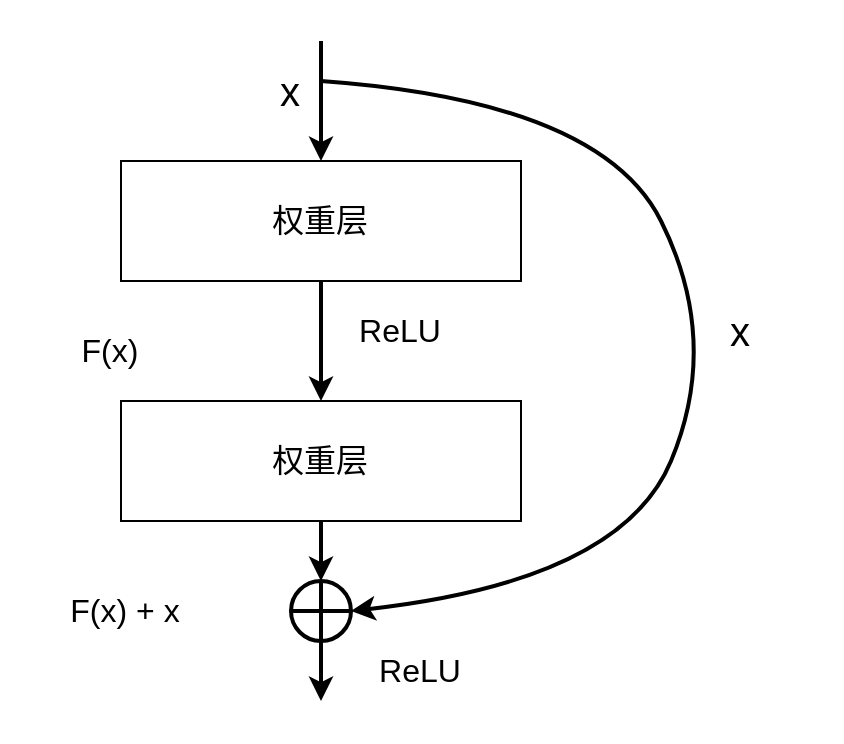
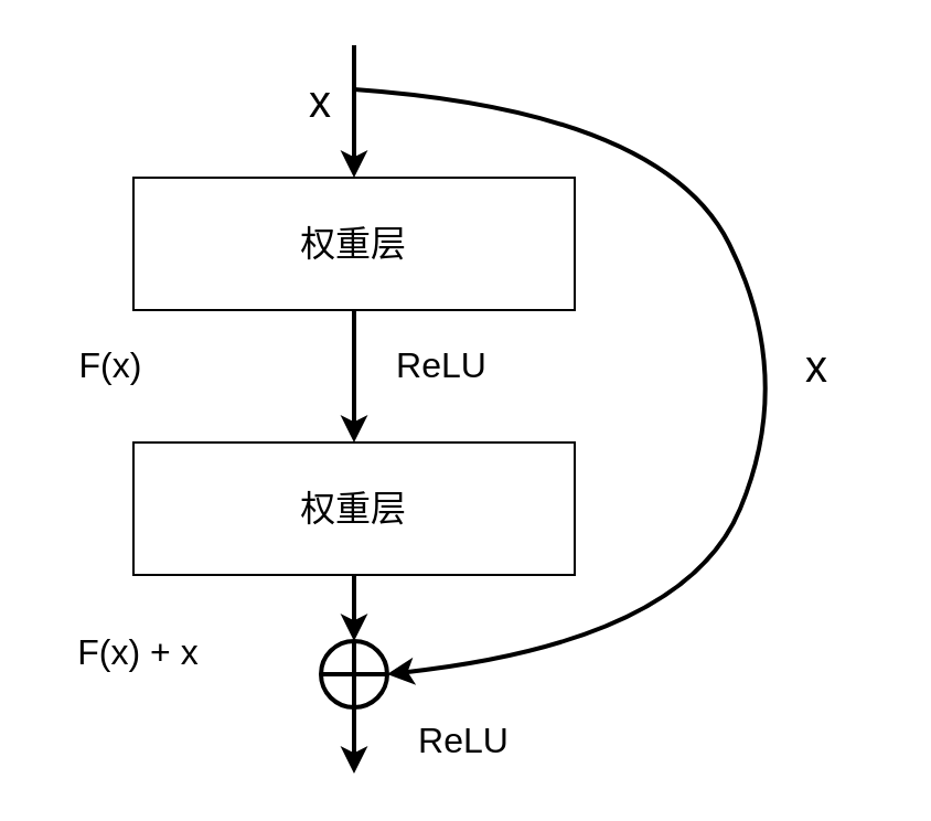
- <mxCell id="13" value="&lt;font style=&quot;font-size: 16px;&quot;&gt;F(x)&lt;/font&gt;" style="text;html=1;strokeColor=none;fillColor=none;align=center;verticalAlign=middle;whiteSpace=wrap;rounded=0;" parent="1" vertex="1"><mxGeometry x="25" y="160" width="60" height="30" as="geometry" /></mxCell>
+ <mxCell id="13" value="&lt;font style=&quot;font-size: 16px;&quot;&gt;F(x)&lt;/font&gt;" style="text;html=1;strokeColor=none;fillColor=none;align=center;verticalAlign=middle;whiteSpace=wrap;rounded=0;" parent="1" vertex="1"><mxGeometry x="20" y="150" width="60" height="30" as="geometry" /></mxCell>
- <mxCell id="14" value="&lt;font style=&quot;font-size: 16px;&quot;&gt;F(x) + x&lt;/font&gt;" style="text;html=1;strokeColor=none;fillColor=none;align=center;verticalAlign=middle;whiteSpace=wrap;rounded=0;" parent="1" vertex="1"><mxGeometry x="20" y="290" width="85" height="30" as="geometry" /></mxCell>
+ <mxCell id="14" value="&lt;font style=&quot;font-size: 16px;&quot;&gt;F(x) + x&lt;/font&gt;" style="text;html=1;strokeColor=none;fillColor=none;align=center;verticalAlign=middle;whiteSpace=wrap;rounded=0;" parent="1" vertex="1"><mxGeometry x="20" y="280" width="85" height="30" as="geometry" /></mxCell>
